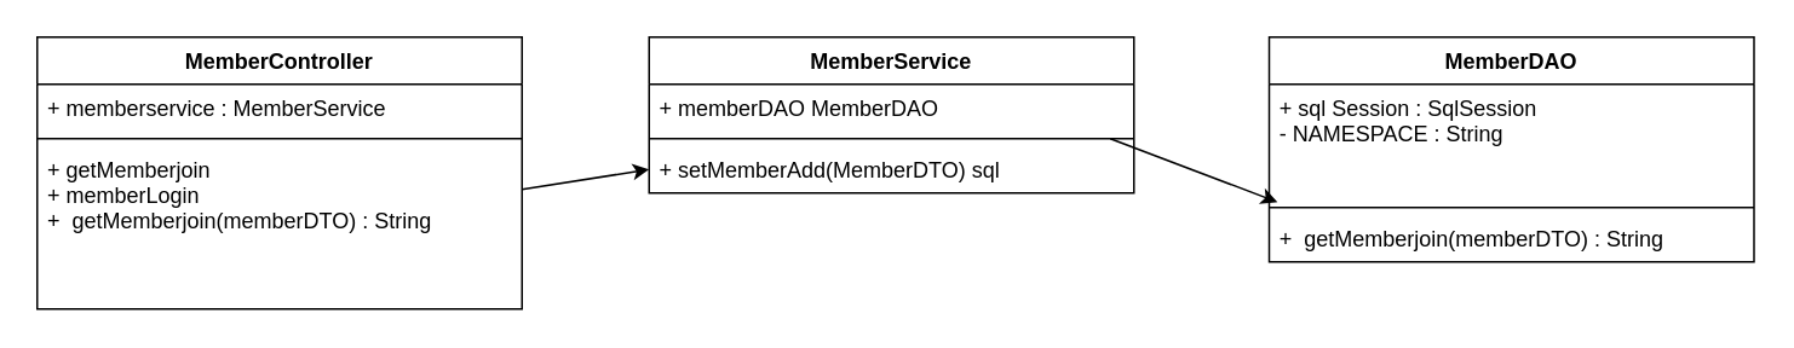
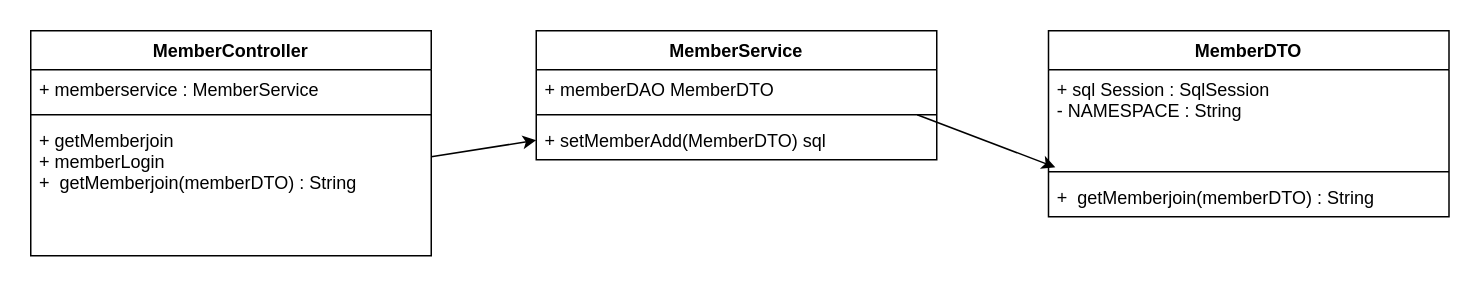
- <mxCell id="10" value="MemberDAO" style="swimlane;fontStyle=1;align=center;verticalAlign=top;childLayout=stackLayout;horizontal=1;startSize=26;horizontalStack=0;resizeParent=1;resizeParentMax=0;resizeLast=0;collapsible=1;marginBottom=0;" vertex="1" parent="1"><mxGeometry x="698.5" y="20" width="267" height="124" as="geometry" /></mxCell>
+ <mxCell id="10" value="MemberDTO" style="swimlane;fontStyle=1;align=center;verticalAlign=top;childLayout=stackLayout;horizontal=1;startSize=26;horizontalStack=0;resizeParent=1;resizeParentMax=0;resizeLast=0;collapsible=1;marginBottom=0;" vertex="1" parent="1"><mxGeometry x="698.5" y="20" width="267" height="124" as="geometry" /></mxCell>
- <mxCell id="7" value="+ memberDAO MemberDAO" style="text;strokeColor=none;fillColor=none;align=left;verticalAlign=top;spacingLeft=4;spacingRight=4;overflow=hidden;rotatable=0;points=[[0,0.5],[1,0.5]];portConstraint=eastwest;" vertex="1" parent="6"><mxGeometry y="26" width="267" height="26" as="geometry" /></mxCell>
+ <mxCell id="7" value="+ memberDAO MemberDTO" style="text;strokeColor=none;fillColor=none;align=left;verticalAlign=top;spacingLeft=4;spacingRight=4;overflow=hidden;rotatable=0;points=[[0,0.5],[1,0.5]];portConstraint=eastwest;" vertex="1" parent="6"><mxGeometry y="26" width="267" height="26" as="geometry" /></mxCell>
